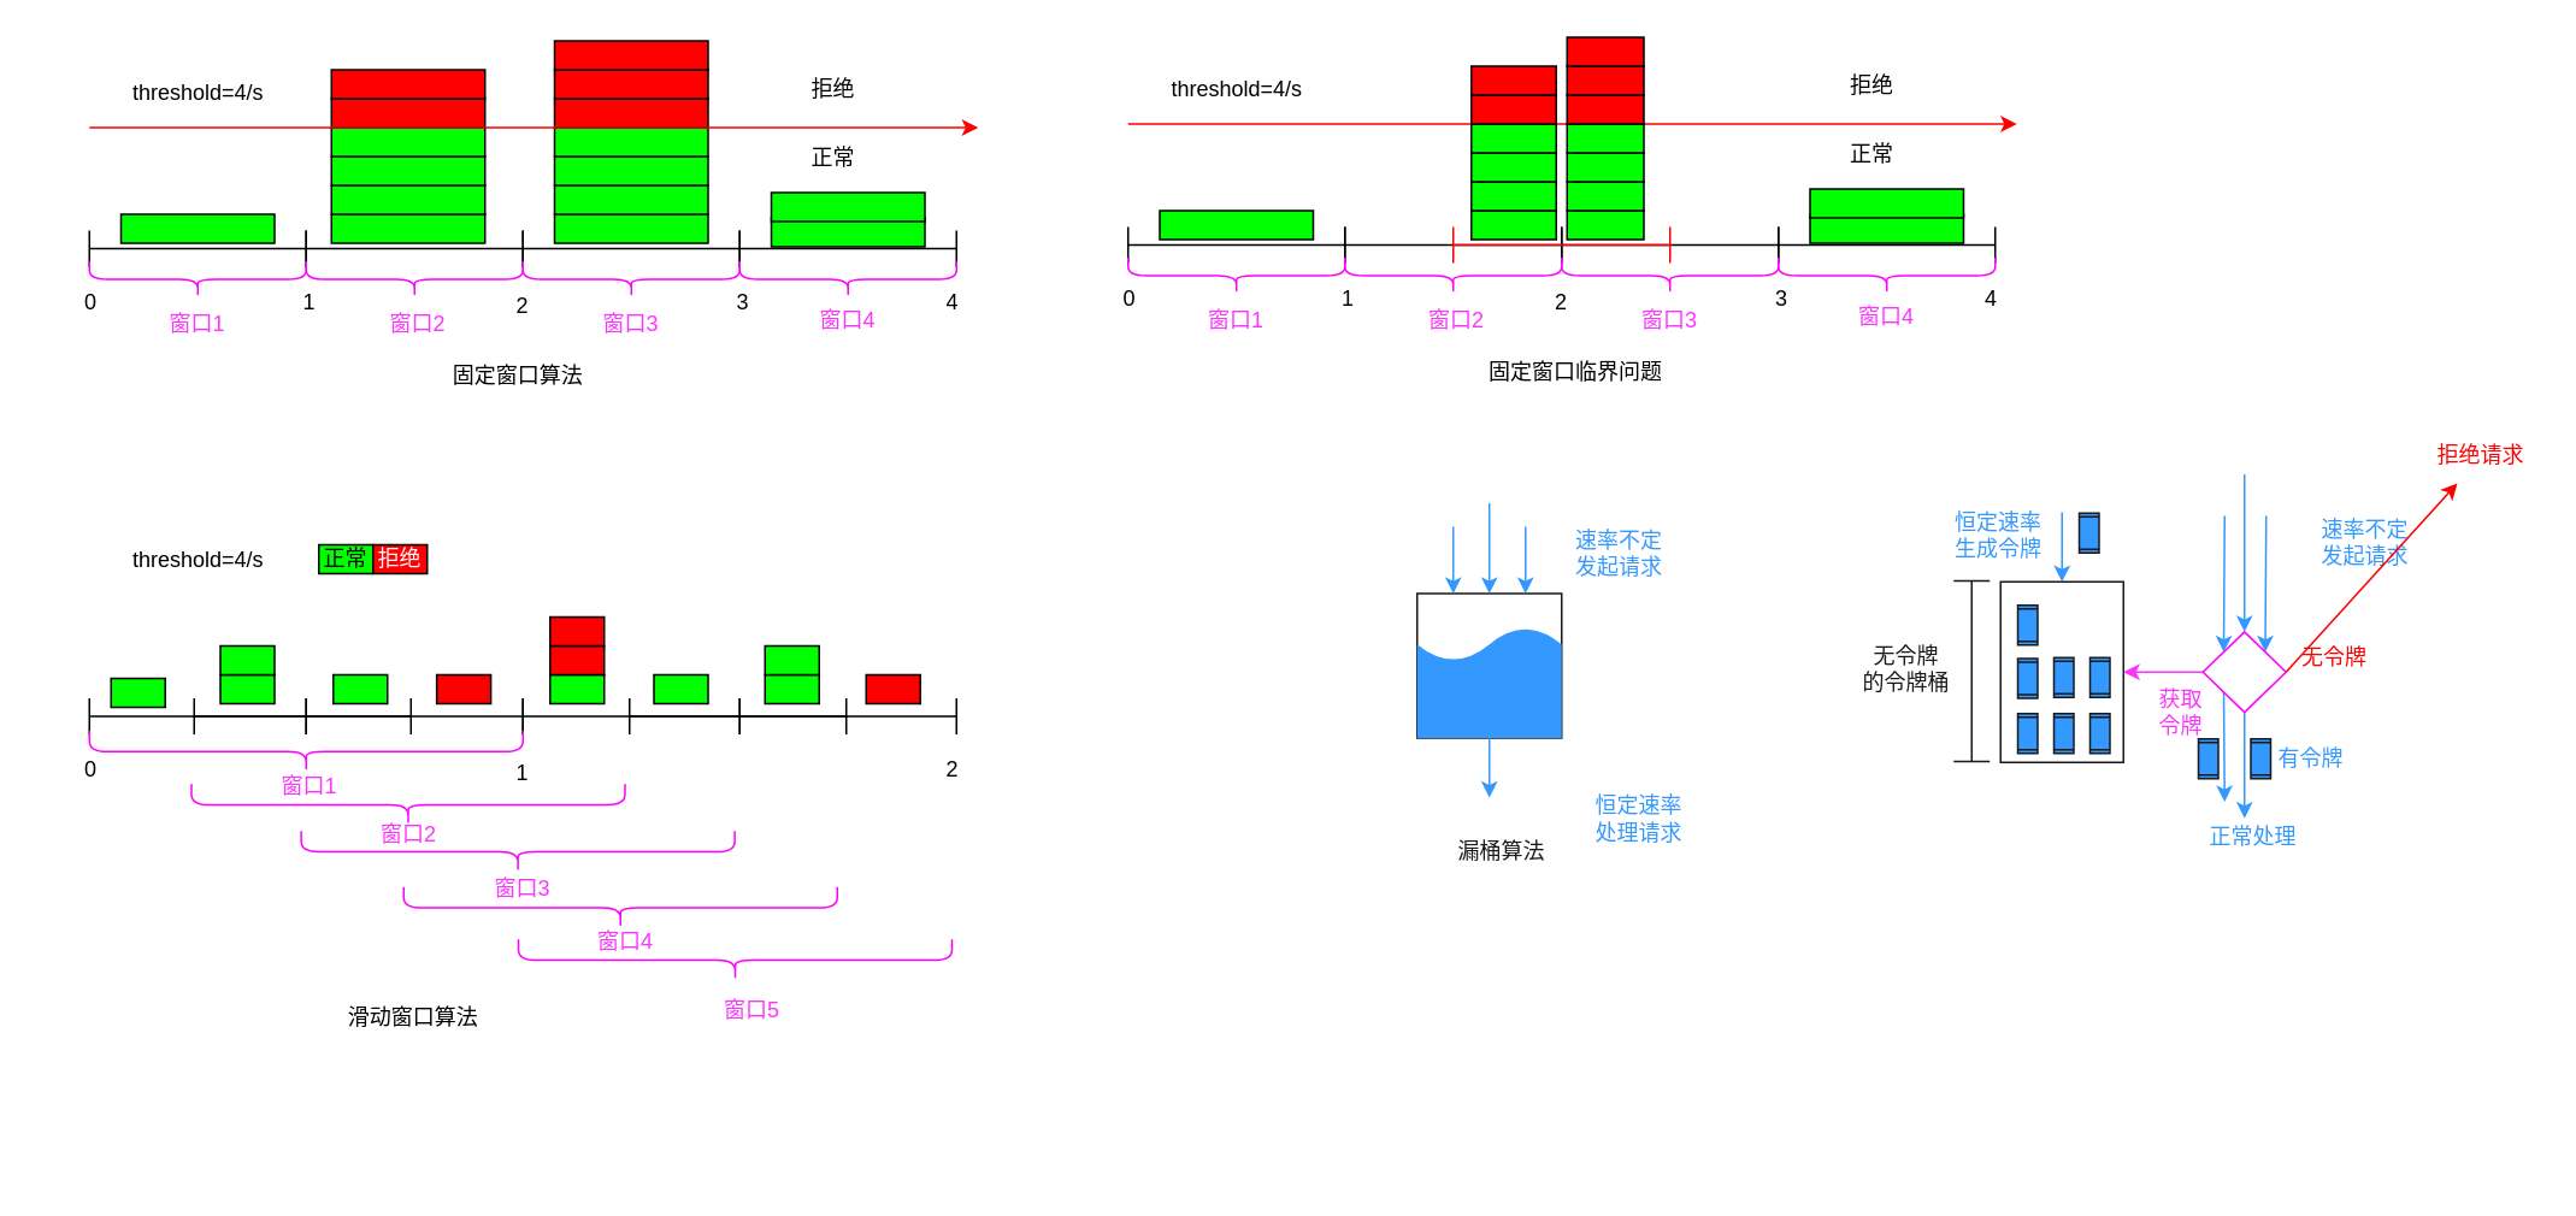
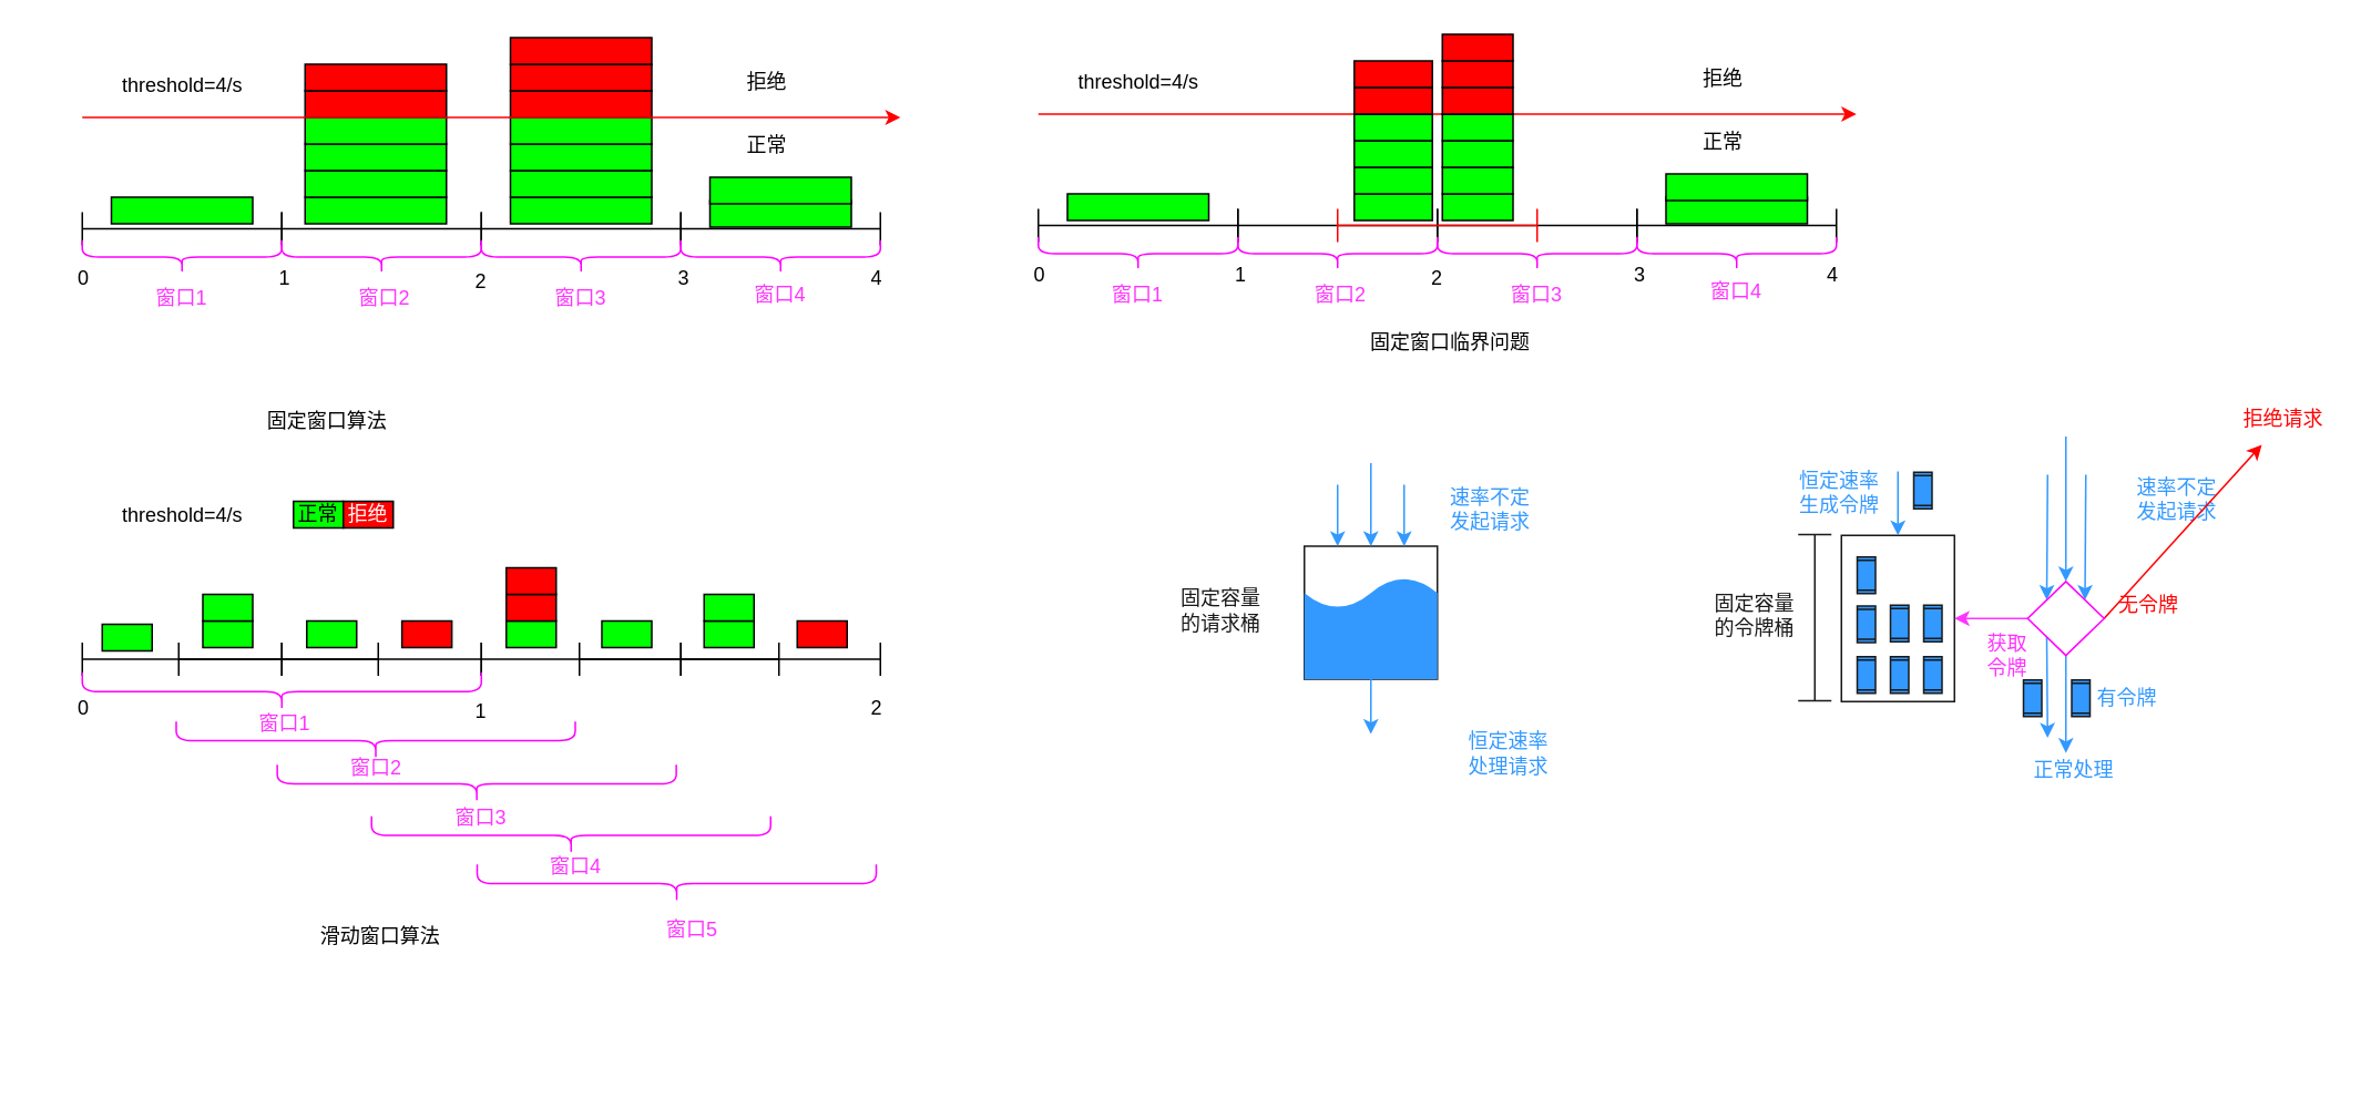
- <mxCell id="31" value="固定窗口算法" style="text;html=1;strokeColor=none;fillColor=none;align=center;verticalAlign=middle;whiteSpace=wrap;rounded=0;" vertex="1" parent="1"><mxGeometry x="241" y="194" width="90.5" height="27" as="geometry" /></mxCell>
+ <mxCell id="31" value="固定窗口算法" style="text;html=1;strokeColor=none;fillColor=none;align=center;verticalAlign=middle;whiteSpace=wrap;rounded=0;" vertex="1" parent="1"><mxGeometry x="151" y="239" width="90.5" height="27" as="geometry" /></mxCell>
+ <mxCell id="123" value="&lt;font color=&quot;#1a1a1a&quot;&gt;固定容量&lt;br&gt;的请求桶&lt;br&gt;&lt;/font&gt;" style="text;html=1;strokeColor=none;fillColor=none;align=center;verticalAlign=middle;whiteSpace=wrap;rounded=0;fontColor=#FFFFFF;" vertex="1" parent="1"><mxGeometry x="704" y="352" width="60" height="30" as="geometry" /></mxCell>
- <mxCell id="150" value="&lt;font color=&quot;#1a1a1a&quot;&gt;无令牌&lt;br&gt;的令牌桶&lt;br&gt;&lt;/font&gt;" style="text;html=1;strokeColor=none;fillColor=none;align=center;verticalAlign=middle;whiteSpace=wrap;rounded=0;fontColor=#FFFFFF;" vertex="1" parent="1"><mxGeometry x="1025" y="355" width="60" height="30" as="geometry" /></mxCell>
+ <mxCell id="150" value="&lt;font color=&quot;#1a1a1a&quot;&gt;固定容量&lt;br&gt;的令牌桶&lt;br&gt;&lt;/font&gt;" style="text;html=1;strokeColor=none;fillColor=none;align=center;verticalAlign=middle;whiteSpace=wrap;rounded=0;fontColor=#FFFFFF;" vertex="1" parent="1"><mxGeometry x="1025" y="355" width="60" height="30" as="geometry" /></mxCell>
- <mxCell id="126" value="漏桶算法" style="text;html=1;strokeColor=none;fillColor=none;align=center;verticalAlign=middle;whiteSpace=wrap;rounded=0;fontColor=#1A1A1A;" vertex="1" parent="1"><mxGeometry x="801" y="456" width="60" height="30" as="geometry" /></mxCell>
